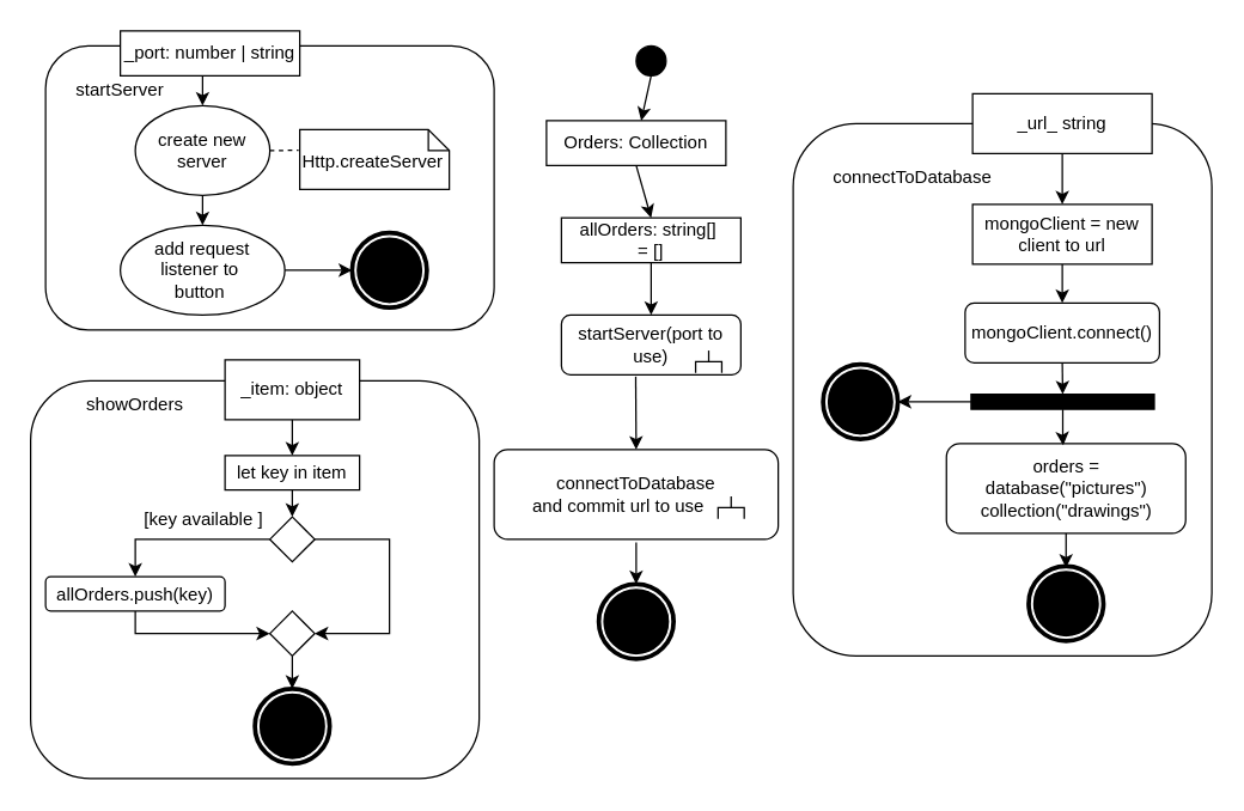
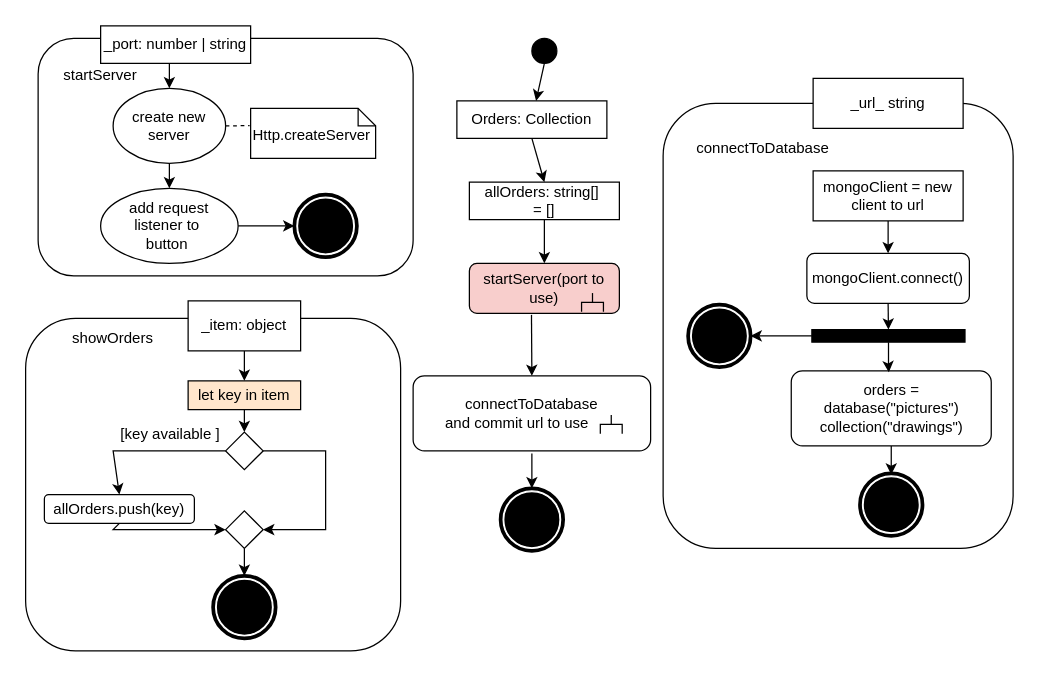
- <mxCell id="26" value="" style="endArrow=classic;html=1;exitX=0.5;exitY=1;exitDx=0;exitDy=0;entryX=0.5;entryY=0;entryDx=0;entryDy=0;" edge="1" parent="1" source="22" target="23"><mxGeometry width="50" height="50" relative="1" as="geometry"><mxPoint x="460" y="192" as="sourcePoint" /><mxPoint x="510" y="142" as="targetPoint" /></mxGeometry></mxCell>
- <mxCell id="14" value="startServer(port to use)" style="rounded=1;whiteSpace=wrap;html=1;fillColor=#FFFFFF;" vertex="1" parent="1"><mxGeometry x="375" y="210" width="120" height="40" as="geometry" /></mxCell>
+ <mxCell id="14" value="startServer(port to use)" style="rounded=1;whiteSpace=wrap;html=1;fillColor=#f8cecc;" vertex="1" parent="1"><mxGeometry x="375" y="210" width="120" height="40" as="geometry" /></mxCell>
- <mxCell id="41" value="let key in item" style="rounded=0;whiteSpace=wrap;html=1;" vertex="1" parent="1"><mxGeometry x="150" y="304" width="90" height="23" as="geometry" /></mxCell>
+ <mxCell id="41" value="let key in item" style="rounded=0;whiteSpace=wrap;html=1;fillColor=#ffe6cc;" vertex="1" parent="1"><mxGeometry x="150" y="304" width="90" height="23" as="geometry" /></mxCell>
- <mxCell id="40" value="allOrders.push(key)" style="rounded=1;whiteSpace=wrap;html=1;" vertex="1" parent="1"><mxGeometry x="30" y="385" width="120" height="23" as="geometry" /></mxCell>
+ <mxCell id="40" value="allOrders.push(key)" style="rounded=1;whiteSpace=wrap;html=1;" vertex="1" parent="1"><mxGeometry x="35" y="395" width="120" height="23" as="geometry" /></mxCell>
